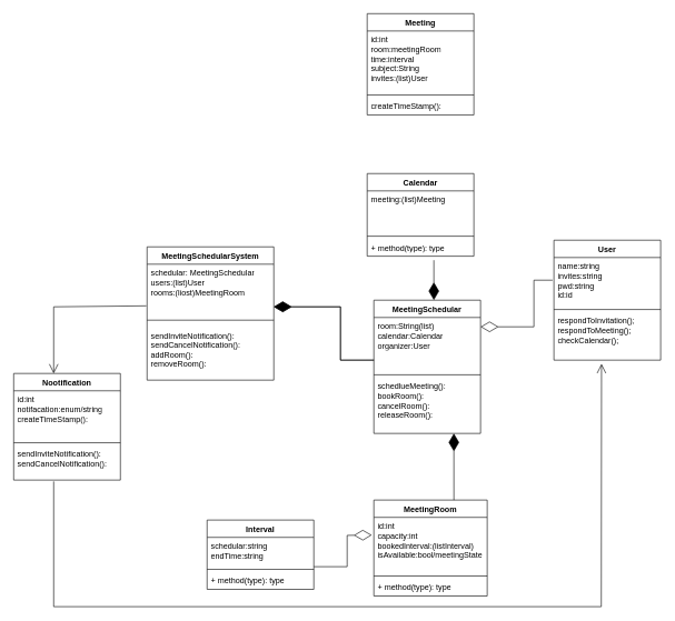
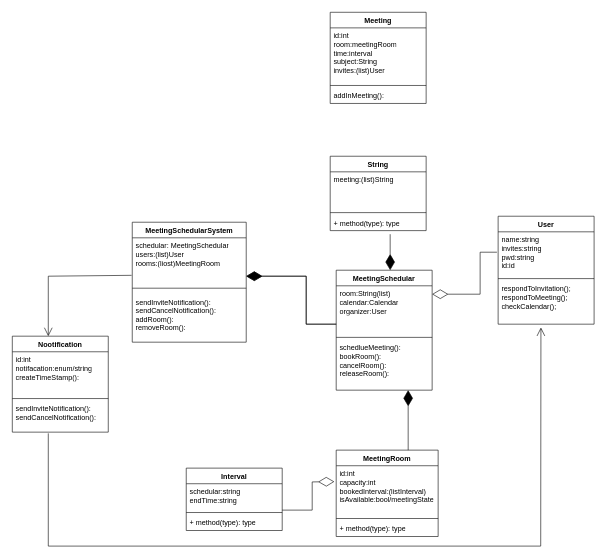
- <mxCell id="21" value="createTimeStamp():" style="text;strokeColor=none;fillColor=none;align=left;verticalAlign=top;spacingLeft=4;spacingRight=4;overflow=hidden;rotatable=0;points=[[0,0.5],[1,0.5]];portConstraint=eastwest;whiteSpace=wrap;html=1;" vertex="1" parent="18"><mxGeometry y="126" width="160" height="26" as="geometry" /></mxCell>
+ <mxCell id="21" value="addInMeeting():" style="text;strokeColor=none;fillColor=none;align=left;verticalAlign=top;spacingLeft=4;spacingRight=4;overflow=hidden;rotatable=0;points=[[0,0.5],[1,0.5]];portConstraint=eastwest;whiteSpace=wrap;html=1;" vertex="1" parent="18"><mxGeometry y="126" width="160" height="26" as="geometry" /></mxCell>
- <mxCell id="14" value="Calendar" style="swimlane;fontStyle=1;align=center;verticalAlign=top;childLayout=stackLayout;horizontal=1;startSize=26;horizontalStack=0;resizeParent=1;resizeParentMax=0;resizeLast=0;collapsible=1;marginBottom=0;whiteSpace=wrap;html=1;" vertex="1" parent="1"><mxGeometry x="550" y="260" width="160" height="124" as="geometry" /></mxCell>
+ <mxCell id="14" value="String" style="swimlane;fontStyle=1;align=center;verticalAlign=top;childLayout=stackLayout;horizontal=1;startSize=26;horizontalStack=0;resizeParent=1;resizeParentMax=0;resizeLast=0;collapsible=1;marginBottom=0;whiteSpace=wrap;html=1;" vertex="1" parent="1"><mxGeometry x="550" y="260" width="160" height="124" as="geometry" /></mxCell>
- <mxCell id="15" value="meeting:(list)Meeting" style="text;strokeColor=none;fillColor=none;align=left;verticalAlign=top;spacingLeft=4;spacingRight=4;overflow=hidden;rotatable=0;points=[[0,0.5],[1,0.5]];portConstraint=eastwest;whiteSpace=wrap;html=1;" vertex="1" parent="14"><mxGeometry y="26" width="160" height="64" as="geometry" /></mxCell>
+ <mxCell id="15" value="meeting:(list)String" style="text;strokeColor=none;fillColor=none;align=left;verticalAlign=top;spacingLeft=4;spacingRight=4;overflow=hidden;rotatable=0;points=[[0,0.5],[1,0.5]];portConstraint=eastwest;whiteSpace=wrap;html=1;" vertex="1" parent="14"><mxGeometry y="26" width="160" height="64" as="geometry" /></mxCell>
